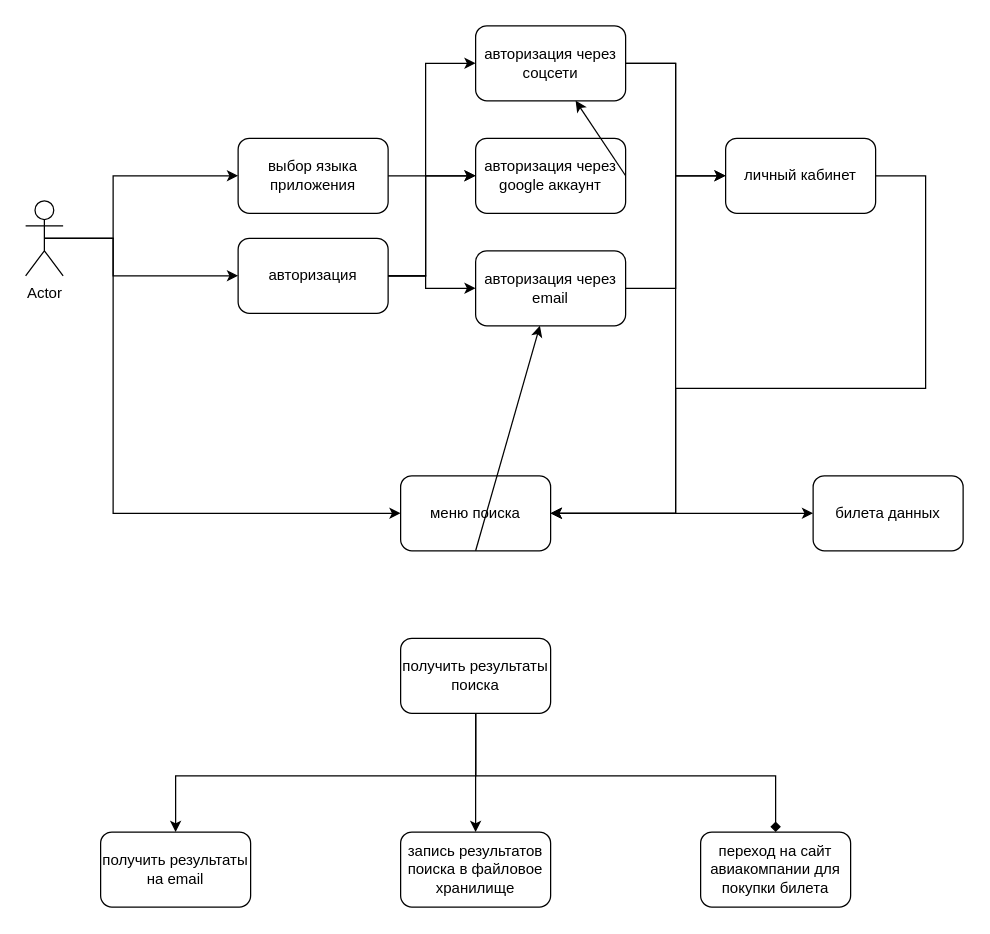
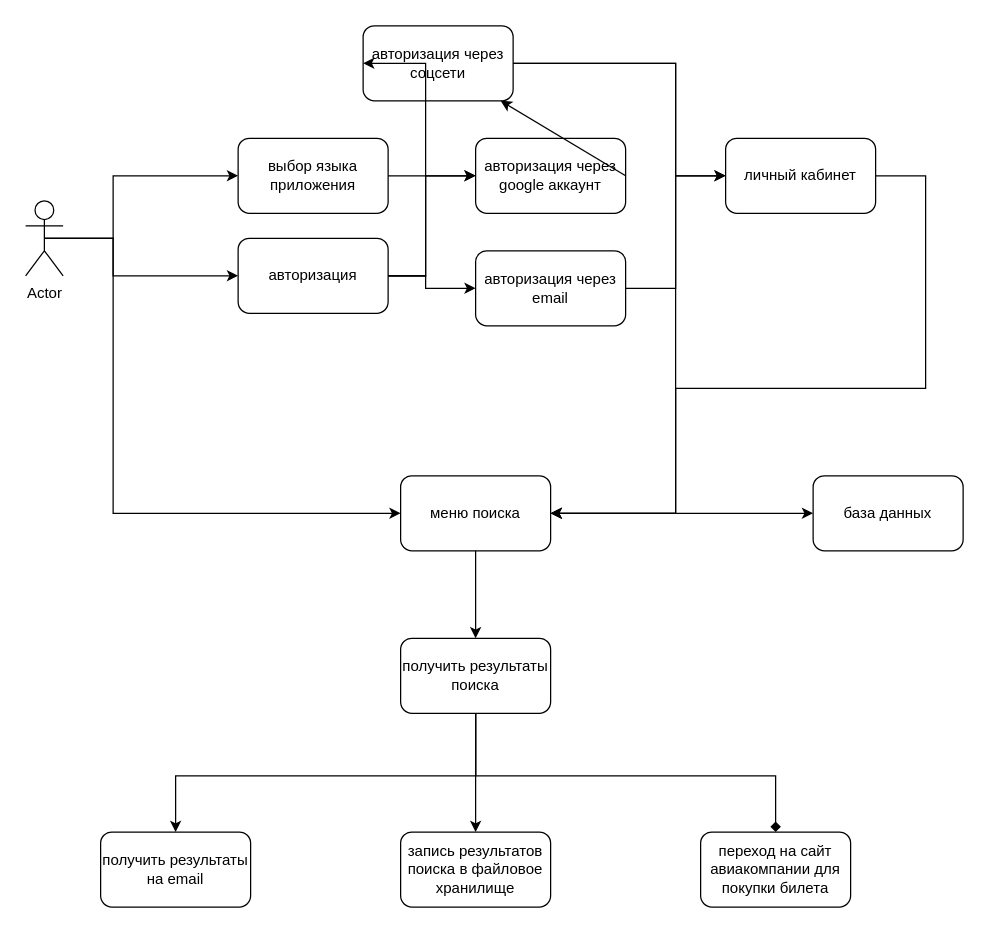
- <mxCell id="9" value="авторизация через соцсети" style="rounded=1;whiteSpace=wrap;html=1;" vertex="1" parent="1"><mxGeometry x="380" y="20" width="120" height="60" as="geometry" /></mxCell>
+ <mxCell id="9" value="авторизация через соцсети" style="rounded=1;whiteSpace=wrap;html=1;" vertex="1" parent="1"><mxGeometry x="290" y="20" width="120" height="60" as="geometry" /></mxCell>
- <mxCell id="25" value="" style="endArrow=classic;html=1;rounded=0;exitX=0.5;exitY=1;exitDx=0;exitDy=0;" edge="1" parent="1" source="5" target="13"><mxGeometry width="50" height="50" relative="1" as="geometry"><mxPoint x="90" y="570" as="sourcePoint" /><mxPoint x="140" y="520" as="targetPoint" /></mxGeometry></mxCell>
+ <mxCell id="25" value="" style="endArrow=classic;html=1;rounded=0;exitX=0.5;exitY=1;exitDx=0;exitDy=0;entryX=0.5;entryY=0;entryDx=0;entryDy=0;" edge="1" parent="1" source="5" target="24"><mxGeometry width="50" height="50" relative="1" as="geometry"><mxPoint x="90" y="570" as="sourcePoint" /><mxPoint x="140" y="520" as="targetPoint" /></mxGeometry></mxCell>
- <mxCell id="22" value="билета данных" style="rounded=1;whiteSpace=wrap;html=1;" vertex="1" parent="1"><mxGeometry x="650" y="380" width="120" height="60" as="geometry" /></mxCell>
+ <mxCell id="22" value="база данных" style="rounded=1;whiteSpace=wrap;html=1;" vertex="1" parent="1"><mxGeometry x="650" y="380" width="120" height="60" as="geometry" /></mxCell>
